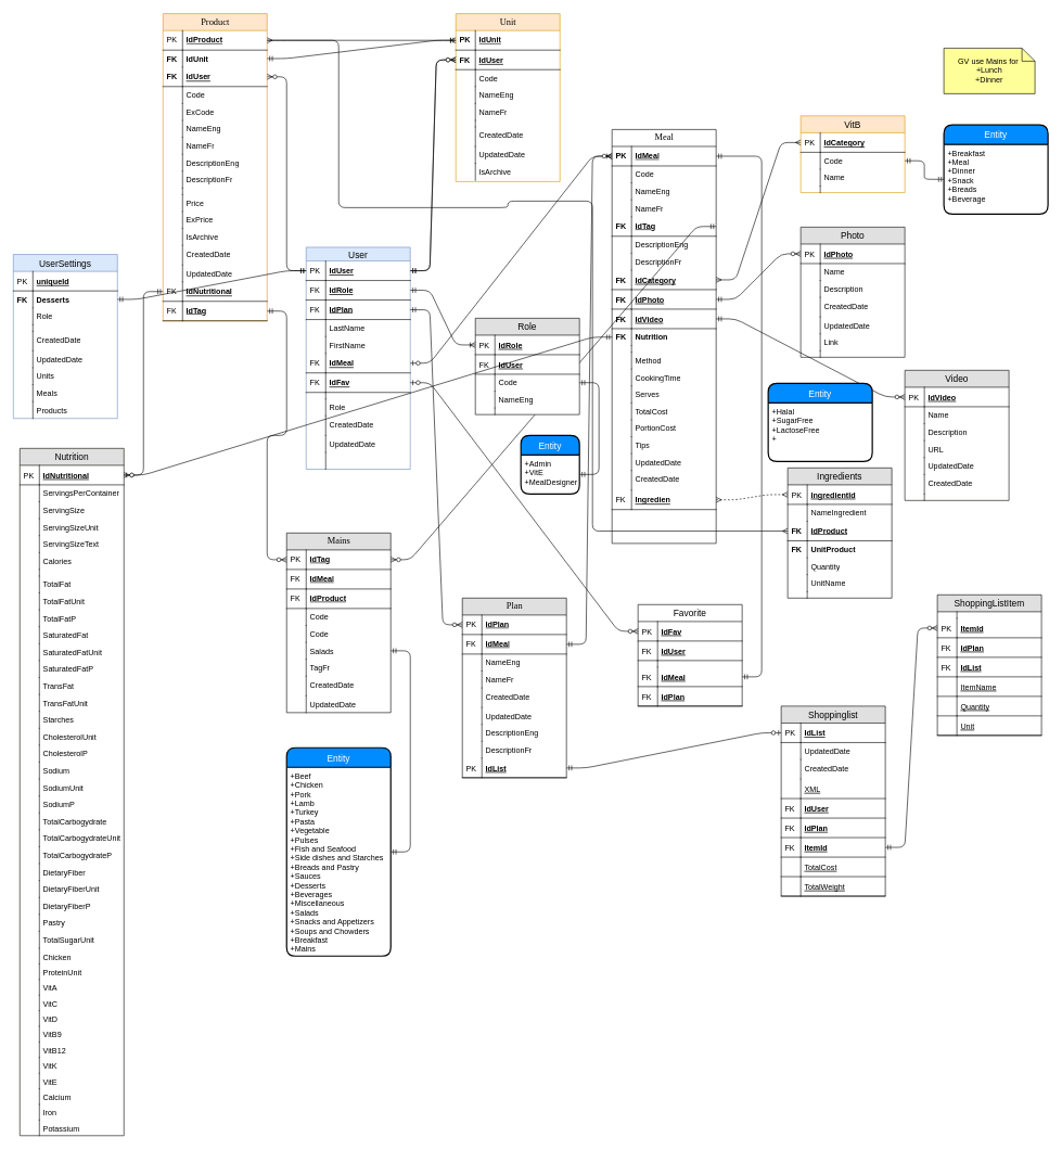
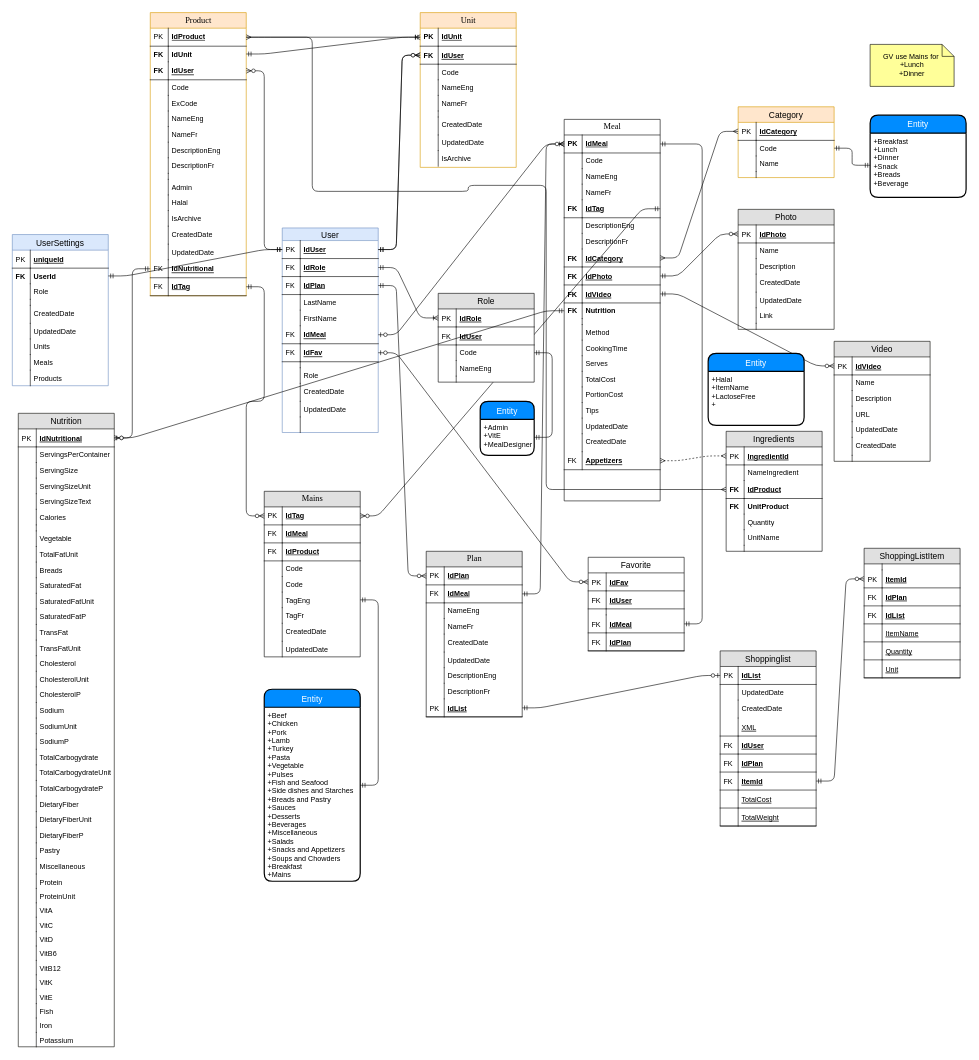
- <mxCell id="165" value="VitB" style="swimlane;fontStyle=0;childLayout=stackLayout;horizontal=1;startSize=26;fillColor=#ffe6cc;horizontalStack=0;resizeParent=1;resizeParentMax=0;resizeLast=0;collapsible=1;marginBottom=0;swimlaneFillColor=#ffffff;align=center;fontSize=14;strokeColor=#d79b00;" parent="1" vertex="1"><mxGeometry x="1230" y="177" width="160" height="118" as="geometry" /></mxCell>
+ <mxCell id="165" value="Category" style="swimlane;fontStyle=0;childLayout=stackLayout;horizontal=1;startSize=26;fillColor=#ffe6cc;horizontalStack=0;resizeParent=1;resizeParentMax=0;resizeLast=0;collapsible=1;marginBottom=0;swimlaneFillColor=#ffffff;align=center;fontSize=14;strokeColor=#d79b00;" parent="1" vertex="1"><mxGeometry x="1230" y="177" width="160" height="118" as="geometry" /></mxCell>
- <mxCell id="175" value="+Breakfast&#10;+Meal&#10;+Dinner&#10;+Snack&#10;+Breads&#10;+Beverage" style="align=left;strokeColor=none;fillColor=none;spacingLeft=4;fontSize=12;verticalAlign=top;resizable=0;rotatable=0;part=1;" parent="174" vertex="1"><mxGeometry y="30" width="160" height="107" as="geometry" /></mxCell>
+ <mxCell id="175" value="+Breakfast&#10;+Lunch&#10;+Dinner&#10;+Snack&#10;+Breads&#10;+Beverage" style="align=left;strokeColor=none;fillColor=none;spacingLeft=4;fontSize=12;verticalAlign=top;resizable=0;rotatable=0;part=1;" parent="174" vertex="1"><mxGeometry y="30" width="160" height="107" as="geometry" /></mxCell>
- <mxCell id="66" value="Price" style="shape=partialRectangle;top=0;left=0;right=0;bottom=0;html=1;align=left;verticalAlign=top;fillColor=none;spacingLeft=34;spacingRight=4;whiteSpace=wrap;overflow=hidden;rotatable=0;points=[[0,0.5],[1,0.5]];portConstraint=eastwest;dropTarget=0;" parent="45" vertex="1"><mxGeometry y="278" width="160" height="26" as="geometry" /></mxCell>
+ <mxCell id="66" value="Admin" style="shape=partialRectangle;top=0;left=0;right=0;bottom=0;html=1;align=left;verticalAlign=top;fillColor=none;spacingLeft=34;spacingRight=4;whiteSpace=wrap;overflow=hidden;rotatable=0;points=[[0,0.5],[1,0.5]];portConstraint=eastwest;dropTarget=0;" parent="45" vertex="1"><mxGeometry y="278" width="160" height="26" as="geometry" /></mxCell>
- <mxCell id="68" value="ExPrice" style="shape=partialRectangle;top=0;left=0;right=0;bottom=0;html=1;align=left;verticalAlign=top;fillColor=none;spacingLeft=34;spacingRight=4;whiteSpace=wrap;overflow=hidden;rotatable=0;points=[[0,0.5],[1,0.5]];portConstraint=eastwest;dropTarget=0;" parent="45" vertex="1"><mxGeometry y="304" width="160" height="26" as="geometry" /></mxCell>
+ <mxCell id="68" value="Halal" style="shape=partialRectangle;top=0;left=0;right=0;bottom=0;html=1;align=left;verticalAlign=top;fillColor=none;spacingLeft=34;spacingRight=4;whiteSpace=wrap;overflow=hidden;rotatable=0;points=[[0,0.5],[1,0.5]];portConstraint=eastwest;dropTarget=0;" parent="45" vertex="1"><mxGeometry y="304" width="160" height="26" as="geometry" /></mxCell>
- <mxCell id="389" value="Desserts" style="shape=partialRectangle;top=0;left=0;right=0;bottom=0;align=left;verticalAlign=top;fillColor=none;spacingLeft=34;spacingRight=4;overflow=hidden;rotatable=0;points=[[0,0.5],[1,0.5]];portConstraint=eastwest;dropTarget=0;fontSize=12;fontStyle=1" vertex="1" parent="386"><mxGeometry y="56" width="160" height="26" as="geometry" /></mxCell>
+ <mxCell id="389" value="UserId" style="shape=partialRectangle;top=0;left=0;right=0;bottom=0;align=left;verticalAlign=top;fillColor=none;spacingLeft=34;spacingRight=4;overflow=hidden;rotatable=0;points=[[0,0.5],[1,0.5]];portConstraint=eastwest;dropTarget=0;fontSize=12;fontStyle=1" vertex="1" parent="386"><mxGeometry y="56" width="160" height="26" as="geometry" /></mxCell>
- <mxCell id="385" value="+Halal&#10;+SugarFree&#10;+LactoseFree&#10;+" style="align=left;strokeColor=none;fillColor=none;spacingLeft=4;fontSize=12;verticalAlign=top;resizable=0;rotatable=0;part=1;" vertex="1" parent="384"><mxGeometry y="30" width="160" height="90" as="geometry" /></mxCell>
+ <mxCell id="385" value="+Halal&#10;+ItemName&#10;+LactoseFree&#10;+" style="align=left;strokeColor=none;fillColor=none;spacingLeft=4;fontSize=12;verticalAlign=top;resizable=0;rotatable=0;part=1;" vertex="1" parent="384"><mxGeometry y="30" width="160" height="90" as="geometry" /></mxCell>
- <mxCell id="43" value="Ingredien" style="shape=partialRectangle;top=0;left=0;right=0;bottom=1;align=left;verticalAlign=middle;fillColor=none;spacingLeft=34;spacingRight=4;overflow=hidden;rotatable=0;points=[[0,0.5],[1,0.5]];portConstraint=eastwest;dropTarget=0;fontStyle=5;fontSize=12;" vertex="1" parent="2"><mxGeometry y="554" width="160" height="30" as="geometry" /></mxCell>
+ <mxCell id="43" value="Appetizers" style="shape=partialRectangle;top=0;left=0;right=0;bottom=1;align=left;verticalAlign=middle;fillColor=none;spacingLeft=34;spacingRight=4;overflow=hidden;rotatable=0;points=[[0,0.5],[1,0.5]];portConstraint=eastwest;dropTarget=0;fontStyle=5;fontSize=12;" vertex="1" parent="2"><mxGeometry y="554" width="160" height="30" as="geometry" /></mxCell>
- <mxCell id="227" value="TotalFat" style="shape=partialRectangle;top=0;left=0;right=0;bottom=0;align=left;verticalAlign=top;fillColor=none;spacingLeft=34;spacingRight=4;overflow=hidden;rotatable=0;points=[[0,0.5],[1,0.5]];portConstraint=eastwest;dropTarget=0;fontSize=12;" parent="212" vertex="1"><mxGeometry y="196" width="160" height="26" as="geometry" /></mxCell>
+ <mxCell id="227" value="Vegetable" style="shape=partialRectangle;top=0;left=0;right=0;bottom=0;align=left;verticalAlign=top;fillColor=none;spacingLeft=34;spacingRight=4;overflow=hidden;rotatable=0;points=[[0,0.5],[1,0.5]];portConstraint=eastwest;dropTarget=0;fontSize=12;" parent="212" vertex="1"><mxGeometry y="196" width="160" height="26" as="geometry" /></mxCell>
- <mxCell id="231" value="TotalFatP" style="shape=partialRectangle;top=0;left=0;right=0;bottom=0;align=left;verticalAlign=top;fillColor=none;spacingLeft=34;spacingRight=4;overflow=hidden;rotatable=0;points=[[0,0.5],[1,0.5]];portConstraint=eastwest;dropTarget=0;fontSize=12;" parent="212" vertex="1"><mxGeometry y="248" width="160" height="26" as="geometry" /></mxCell>
+ <mxCell id="231" value="Breads" style="shape=partialRectangle;top=0;left=0;right=0;bottom=0;align=left;verticalAlign=top;fillColor=none;spacingLeft=34;spacingRight=4;overflow=hidden;rotatable=0;points=[[0,0.5],[1,0.5]];portConstraint=eastwest;dropTarget=0;fontSize=12;" parent="212" vertex="1"><mxGeometry y="248" width="160" height="26" as="geometry" /></mxCell>
- <mxCell id="91" value="Salads" style="shape=partialRectangle;top=0;left=0;right=0;bottom=0;html=1;align=left;verticalAlign=top;fillColor=none;spacingLeft=34;spacingRight=4;whiteSpace=wrap;overflow=hidden;rotatable=0;points=[[0,0.5],[1,0.5]];portConstraint=eastwest;dropTarget=0;" parent="80" vertex="1"><mxGeometry y="168" width="160" height="26" as="geometry" /></mxCell>
+ <mxCell id="91" value="TagEng" style="shape=partialRectangle;top=0;left=0;right=0;bottom=0;html=1;align=left;verticalAlign=top;fillColor=none;spacingLeft=34;spacingRight=4;whiteSpace=wrap;overflow=hidden;rotatable=0;points=[[0,0.5],[1,0.5]];portConstraint=eastwest;dropTarget=0;" parent="80" vertex="1"><mxGeometry y="168" width="160" height="26" as="geometry" /></mxCell>
- <mxCell id="243" value="Starches" style="shape=partialRectangle;top=0;left=0;right=0;bottom=0;align=left;verticalAlign=top;fillColor=none;spacingLeft=34;spacingRight=4;overflow=hidden;rotatable=0;points=[[0,0.5],[1,0.5]];portConstraint=eastwest;dropTarget=0;fontSize=12;" parent="212" vertex="1"><mxGeometry y="404" width="160" height="26" as="geometry" /></mxCell>
+ <mxCell id="243" value="Cholesterol" style="shape=partialRectangle;top=0;left=0;right=0;bottom=0;align=left;verticalAlign=top;fillColor=none;spacingLeft=34;spacingRight=4;overflow=hidden;rotatable=0;points=[[0,0.5],[1,0.5]];portConstraint=eastwest;dropTarget=0;fontSize=12;" parent="212" vertex="1"><mxGeometry y="404" width="160" height="26" as="geometry" /></mxCell>
- <mxCell id="269" value="TotalSugarUnit" style="shape=partialRectangle;top=0;left=0;right=0;bottom=0;align=left;verticalAlign=top;fillColor=none;spacingLeft=34;spacingRight=4;overflow=hidden;rotatable=0;points=[[0,0.5],[1,0.5]];portConstraint=eastwest;dropTarget=0;fontSize=12;" parent="212" vertex="1"><mxGeometry y="742" width="160" height="26" as="geometry" /></mxCell>
+ <mxCell id="269" value="Miscellaneous" style="shape=partialRectangle;top=0;left=0;right=0;bottom=0;align=left;verticalAlign=top;fillColor=none;spacingLeft=34;spacingRight=4;overflow=hidden;rotatable=0;points=[[0,0.5],[1,0.5]];portConstraint=eastwest;dropTarget=0;fontSize=12;" parent="212" vertex="1"><mxGeometry y="742" width="160" height="26" as="geometry" /></mxCell>
- <mxCell id="271" value="Chicken" style="shape=partialRectangle;top=0;left=0;right=0;bottom=0;align=left;verticalAlign=top;fillColor=none;spacingLeft=34;spacingRight=4;overflow=hidden;rotatable=0;points=[[0,0.5],[1,0.5]];portConstraint=eastwest;dropTarget=0;fontSize=12;" parent="212" vertex="1"><mxGeometry y="768" width="160" height="24" as="geometry" /></mxCell>
+ <mxCell id="271" value="Protein" style="shape=partialRectangle;top=0;left=0;right=0;bottom=0;align=left;verticalAlign=top;fillColor=none;spacingLeft=34;spacingRight=4;overflow=hidden;rotatable=0;points=[[0,0.5],[1,0.5]];portConstraint=eastwest;dropTarget=0;fontSize=12;" parent="212" vertex="1"><mxGeometry y="768" width="160" height="24" as="geometry" /></mxCell>
- <mxCell id="281" value="VitB9" style="shape=partialRectangle;top=0;left=0;right=0;bottom=0;align=left;verticalAlign=top;fillColor=none;spacingLeft=34;spacingRight=4;overflow=hidden;rotatable=0;points=[[0,0.5],[1,0.5]];portConstraint=eastwest;dropTarget=0;fontSize=12;" parent="212" vertex="1"><mxGeometry y="888" width="160" height="24" as="geometry" /></mxCell>
+ <mxCell id="281" value="VitB6" style="shape=partialRectangle;top=0;left=0;right=0;bottom=0;align=left;verticalAlign=top;fillColor=none;spacingLeft=34;spacingRight=4;overflow=hidden;rotatable=0;points=[[0,0.5],[1,0.5]];portConstraint=eastwest;dropTarget=0;fontSize=12;" parent="212" vertex="1"><mxGeometry y="888" width="160" height="24" as="geometry" /></mxCell>
- <mxCell id="289" value="Calcium" style="shape=partialRectangle;top=0;left=0;right=0;bottom=0;align=left;verticalAlign=top;fillColor=none;spacingLeft=34;spacingRight=4;overflow=hidden;rotatable=0;points=[[0,0.5],[1,0.5]];portConstraint=eastwest;dropTarget=0;fontSize=12;" parent="212" vertex="1"><mxGeometry y="984" width="160" height="24" as="geometry" /></mxCell>
+ <mxCell id="289" value="Fish" style="shape=partialRectangle;top=0;left=0;right=0;bottom=0;align=left;verticalAlign=top;fillColor=none;spacingLeft=34;spacingRight=4;overflow=hidden;rotatable=0;points=[[0,0.5],[1,0.5]];portConstraint=eastwest;dropTarget=0;fontSize=12;" parent="212" vertex="1"><mxGeometry y="984" width="160" height="24" as="geometry" /></mxCell>
